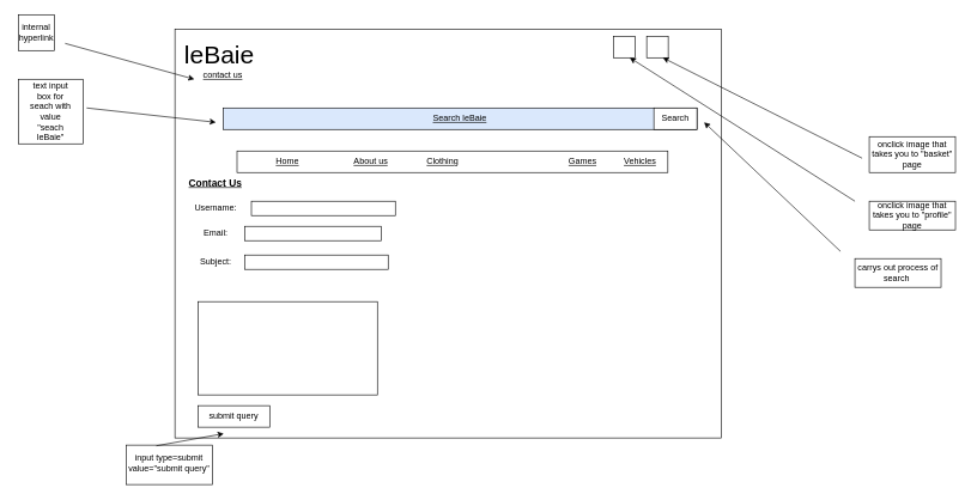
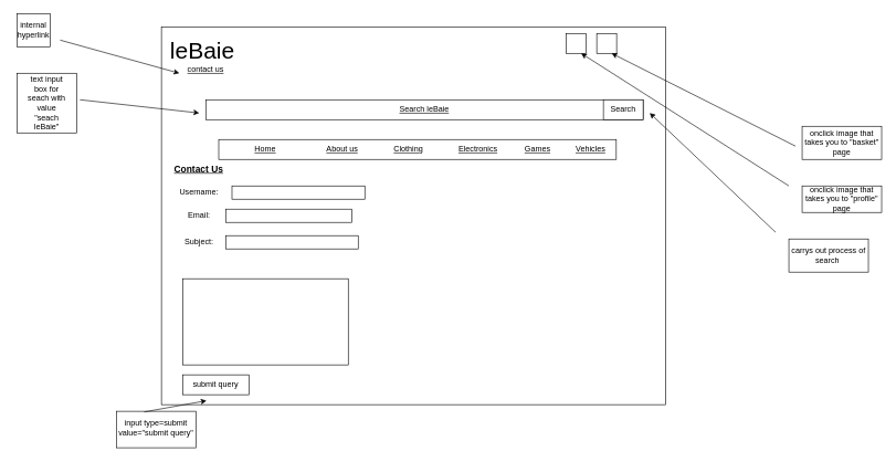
- <mxCell id="28" value="Search leBaie" style="rounded=0;whiteSpace=wrap;html=1;fontStyle=4;fillColor=#dae8fc;" parent="1" vertex="1"><mxGeometry x="310" y="150" width="660" height="30" as="geometry" /></mxCell>
+ <mxCell id="28" value="Search leBaie" style="rounded=0;whiteSpace=wrap;html=1;fontStyle=4" parent="1" vertex="1"><mxGeometry x="310" y="150" width="660" height="30" as="geometry" /></mxCell>
+ <mxCell id="15" value="Electronics " style="text;html=1;strokeColor=none;fillColor=none;align=center;verticalAlign=middle;whiteSpace=wrap;rounded=0;fontStyle=4" parent="1" vertex="1"><mxGeometry x="690.5" y="210" width="60" height="30" as="geometry" /></mxCell>
- <mxCell id="33" value="carrys out process of search&amp;nbsp;" style="rounded=0;whiteSpace=wrap;html=1;fillColor=none;" parent="1" vertex="1"><mxGeometry x="1190" y="360" width="120" height="40" as="geometry" /></mxCell>
+ <mxCell id="33" value="carrys out process of search&amp;nbsp;" style="rounded=0;whiteSpace=wrap;html=1;fillColor=none;" parent="1" vertex="1"><mxGeometry x="1190" y="360" width="120" height="50" as="geometry" /></mxCell>
